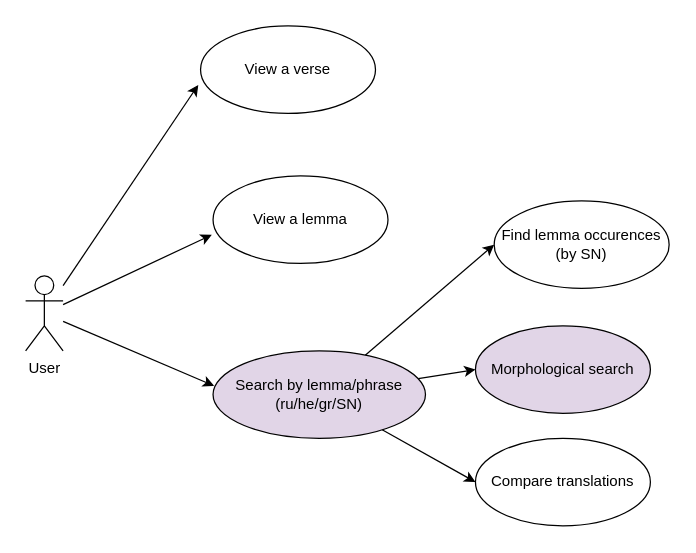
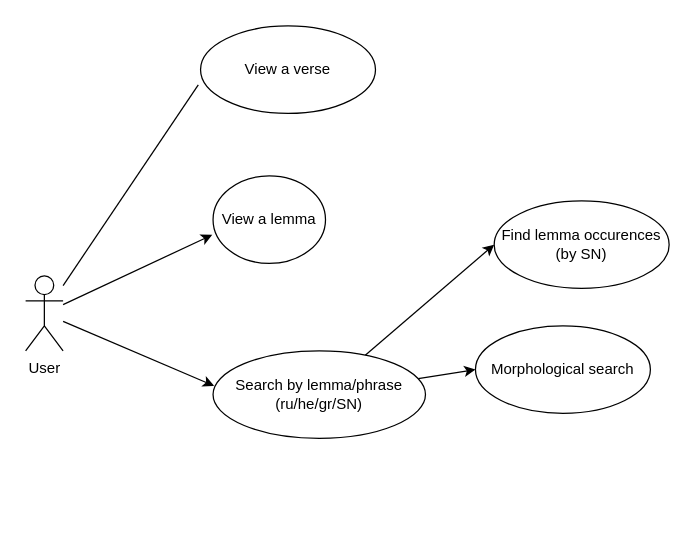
- <mxCell id="2" style="edgeStyle=none;html=1;entryX=-0.013;entryY=0.674;entryDx=0;entryDy=0;entryPerimeter=0;" parent="1" source="5" target="6" edge="1"><mxGeometry relative="1" as="geometry" /></mxCell>
+ <mxCell id="2" style="edgeStyle=none;html=1;entryX=-0.013;entryY=0.674;entryDx=0;entryDy=0;entryPerimeter=0;endArrow=none;" parent="1" source="5" target="6" edge="1"><mxGeometry relative="1" as="geometry" /></mxCell>
- <mxCell id="7" value="View a lemma" style="ellipse;whiteSpace=wrap;html=1;" parent="1" vertex="1"><mxGeometry x="170" y="140" width="140" height="70" as="geometry" /></mxCell>
+ <mxCell id="7" value="View a lemma" style="ellipse;whiteSpace=wrap;html=1;" parent="1" vertex="1"><mxGeometry x="170" y="140" width="90" height="70" as="geometry" /></mxCell>
- <mxCell id="13" value="Morphological search" style="ellipse;whiteSpace=wrap;html=1;fillColor=#e1d5e7;" parent="1" vertex="1"><mxGeometry x="380" y="260" width="140" height="70" as="geometry" /></mxCell>
+ <mxCell id="13" value="Morphological search" style="ellipse;whiteSpace=wrap;html=1;" parent="1" vertex="1"><mxGeometry x="380" y="260" width="140" height="70" as="geometry" /></mxCell>
- <mxCell id="11" value="Search by lemma/phrase&lt;br&gt;(ru/he/gr/SN)" style="ellipse;whiteSpace=wrap;html=1;fillColor=#e1d5e7;" parent="1" vertex="1"><mxGeometry x="170" y="280" width="170" height="70" as="geometry" /></mxCell>
+ <mxCell id="11" value="Search by lemma/phrase&lt;br&gt;(ru/he/gr/SN)" style="ellipse;whiteSpace=wrap;html=1;" parent="1" vertex="1"><mxGeometry x="170" y="280" width="170" height="70" as="geometry" /></mxCell>
- <mxCell id="10" style="edgeStyle=none;html=1;entryX=0;entryY=0.5;entryDx=0;entryDy=0;" parent="1" source="11" target="14" edge="1"><mxGeometry relative="1" as="geometry" /></mxCell>
- <mxCell id="14" value="Compare translations" style="ellipse;whiteSpace=wrap;html=1;" parent="1" vertex="1"><mxGeometry x="380" y="350" width="140" height="70" as="geometry" /></mxCell>
